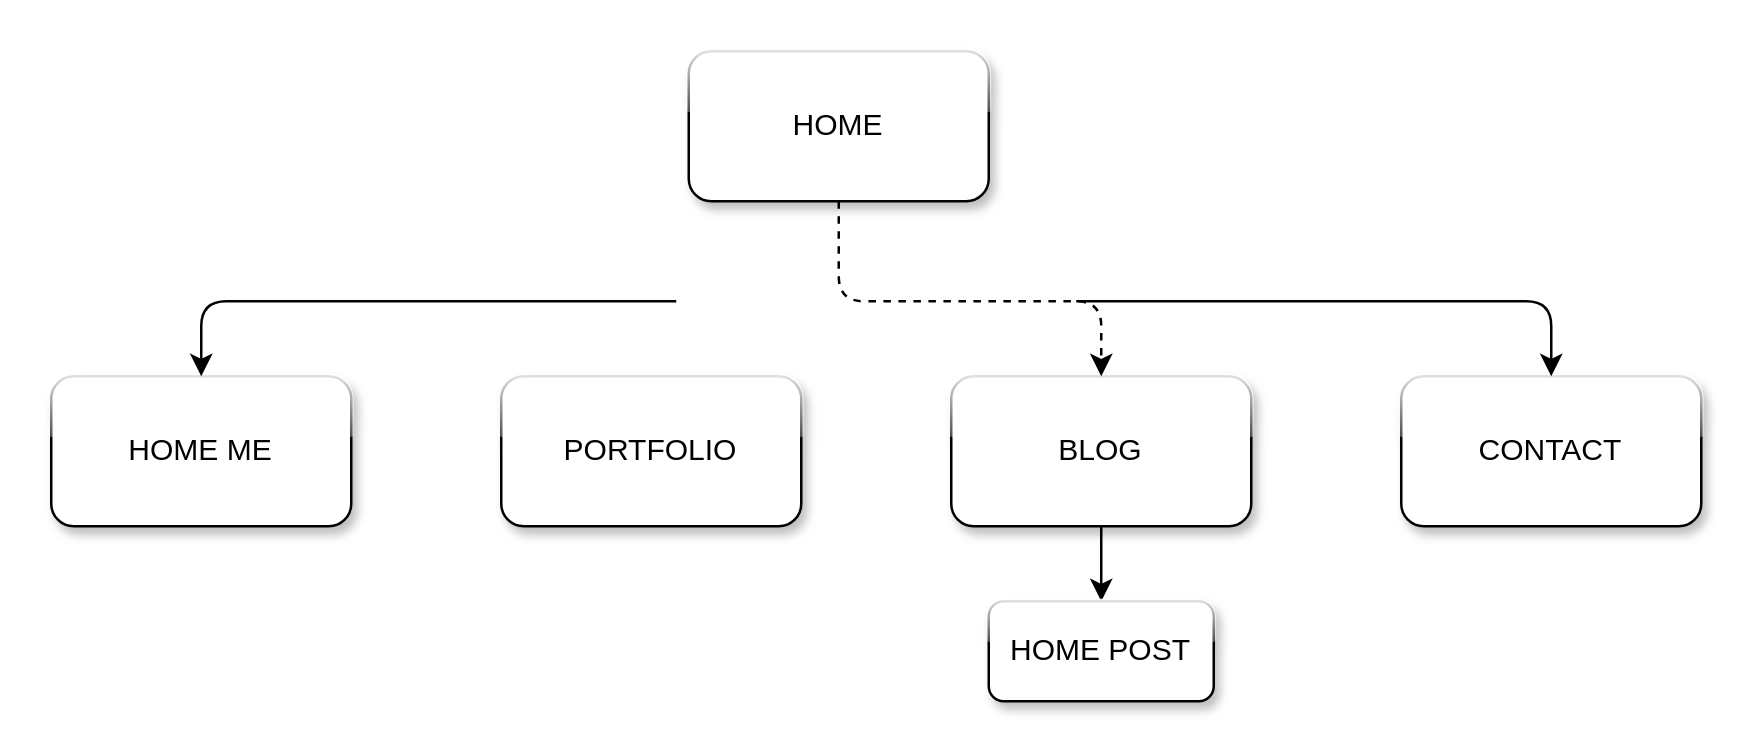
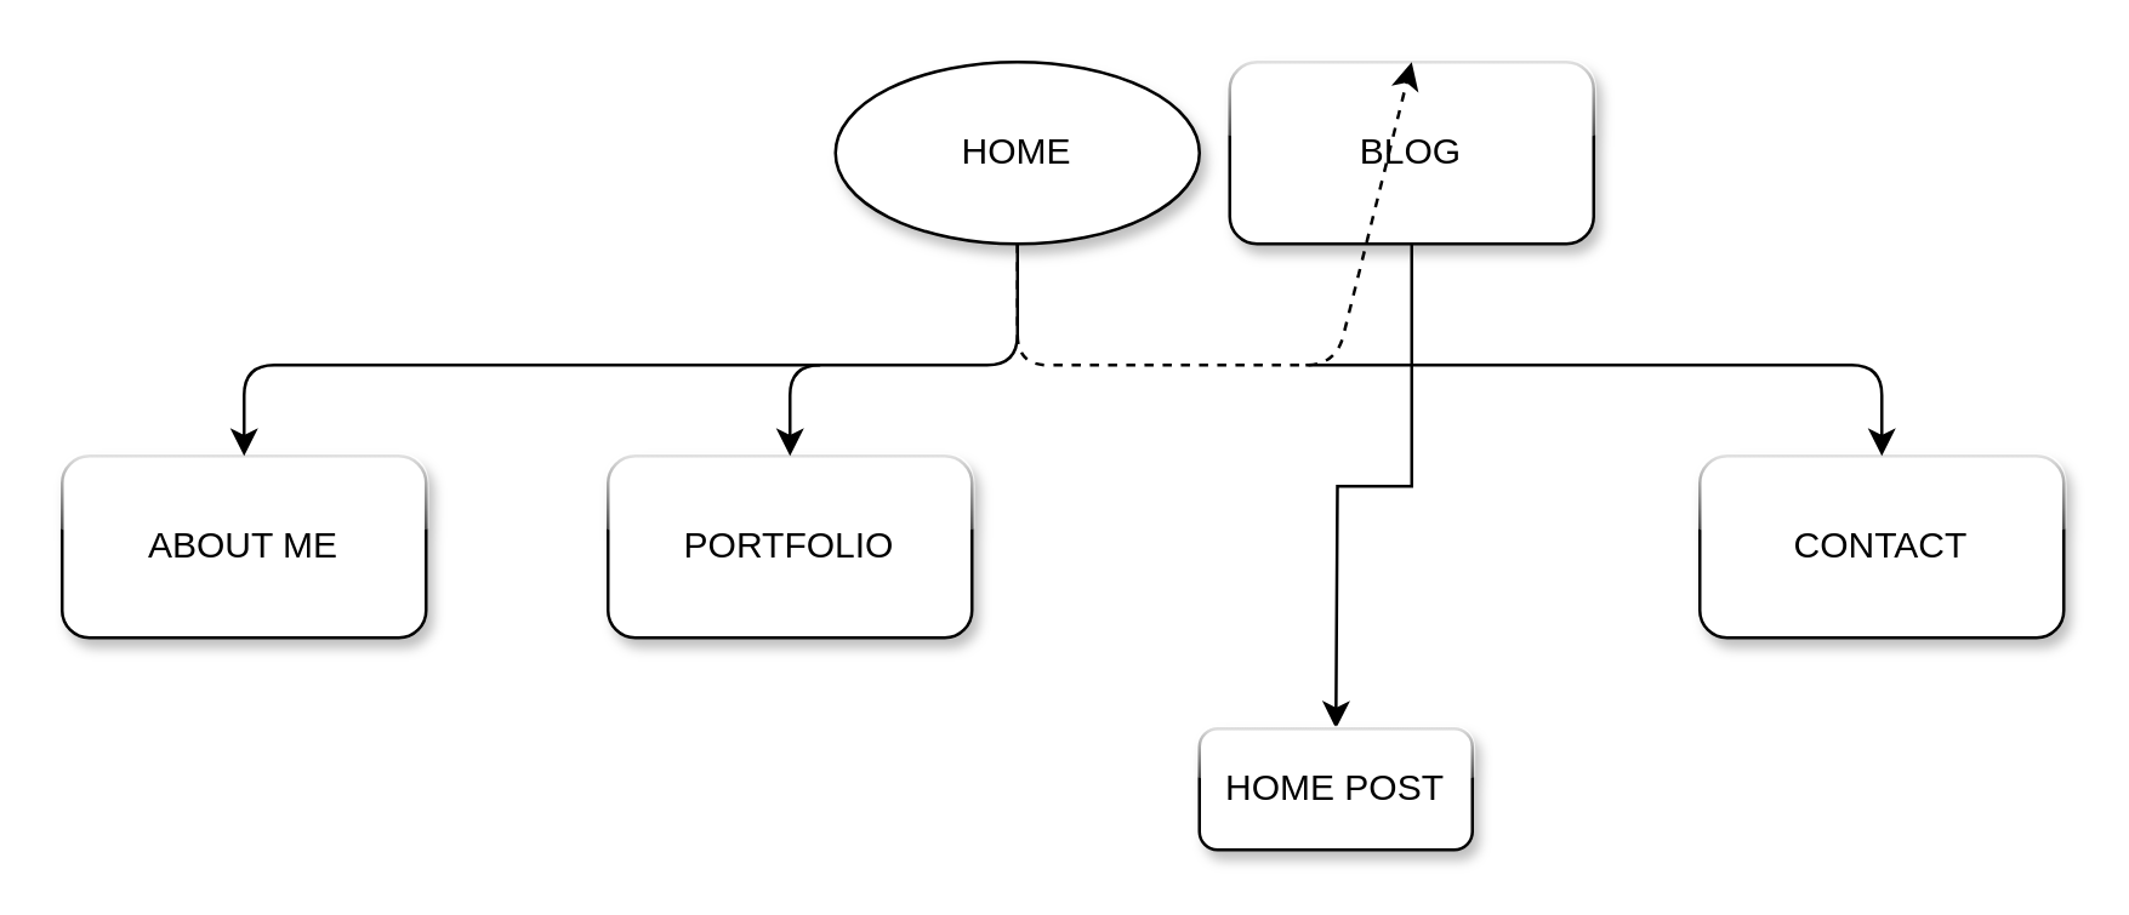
- <mxCell id="2" value="HOME" style="rounded=1;whiteSpace=wrap;html=1;glass=1;shadow=1;" vertex="1" parent="1"><mxGeometry x="275" y="20" width="120" height="60" as="geometry" /></mxCell>
+ <mxCell id="2" value="HOME" style="ellipse;whiteSpace=wrap;html=1;glass=1;shadow=1;" vertex="1" parent="1"><mxGeometry x="275" y="20" width="120" height="60" as="geometry" /></mxCell>
+ <mxCell id="11" value="" style="endArrow=classic;html=1;exitX=0.5;exitY=1;exitDx=0;exitDy=0;entryX=0.5;entryY=0;entryDx=0;entryDy=0;" edge="1" parent="1" source="2" target="7"><mxGeometry width="50" height="50" relative="1" as="geometry"><mxPoint x="450" y="370" as="sourcePoint" /><mxPoint x="500" y="320" as="targetPoint" /><Array as="points"><mxPoint x="335" y="120" /><mxPoint x="260" y="120" /></Array></mxGeometry></mxCell>
- <mxCell id="3" value="HOME ME" style="rounded=1;whiteSpace=wrap;html=1;glass=1;shadow=1;" vertex="1" parent="1"><mxGeometry x="20" y="150" width="120" height="60" as="geometry" /></mxCell>
+ <mxCell id="3" value="ABOUT ME" style="rounded=1;whiteSpace=wrap;html=1;glass=1;shadow=1;" vertex="1" parent="1"><mxGeometry x="20" y="150" width="120" height="60" as="geometry" /></mxCell>
- <mxCell id="5" value="BLOG" style="rounded=1;whiteSpace=wrap;html=1;glass=1;shadow=1;" vertex="1" parent="1"><mxGeometry x="380" y="150" width="120" height="60" as="geometry" /></mxCell>
+ <mxCell id="5" value="BLOG" style="rounded=1;whiteSpace=wrap;html=1;glass=1;shadow=1;" vertex="1" parent="1"><mxGeometry x="405" y="20" width="120" height="60" as="geometry" /></mxCell>
